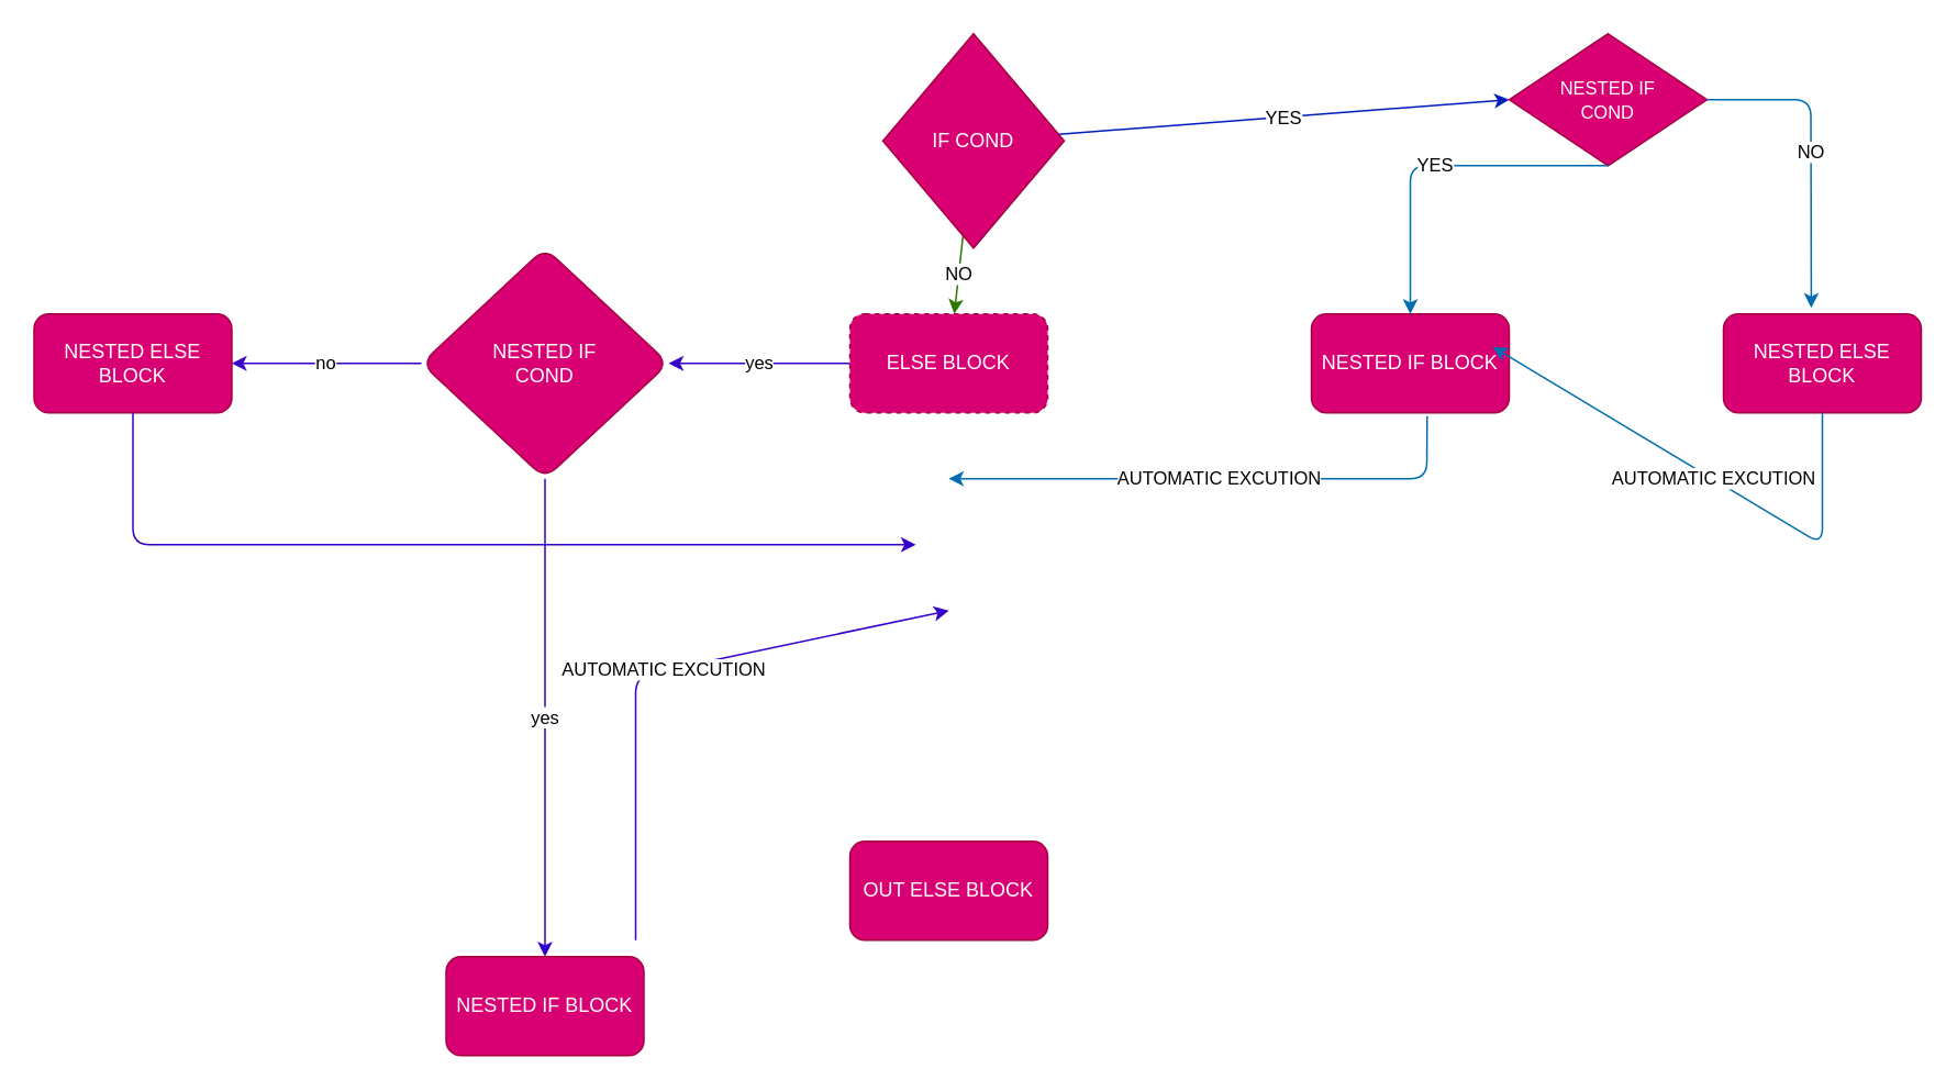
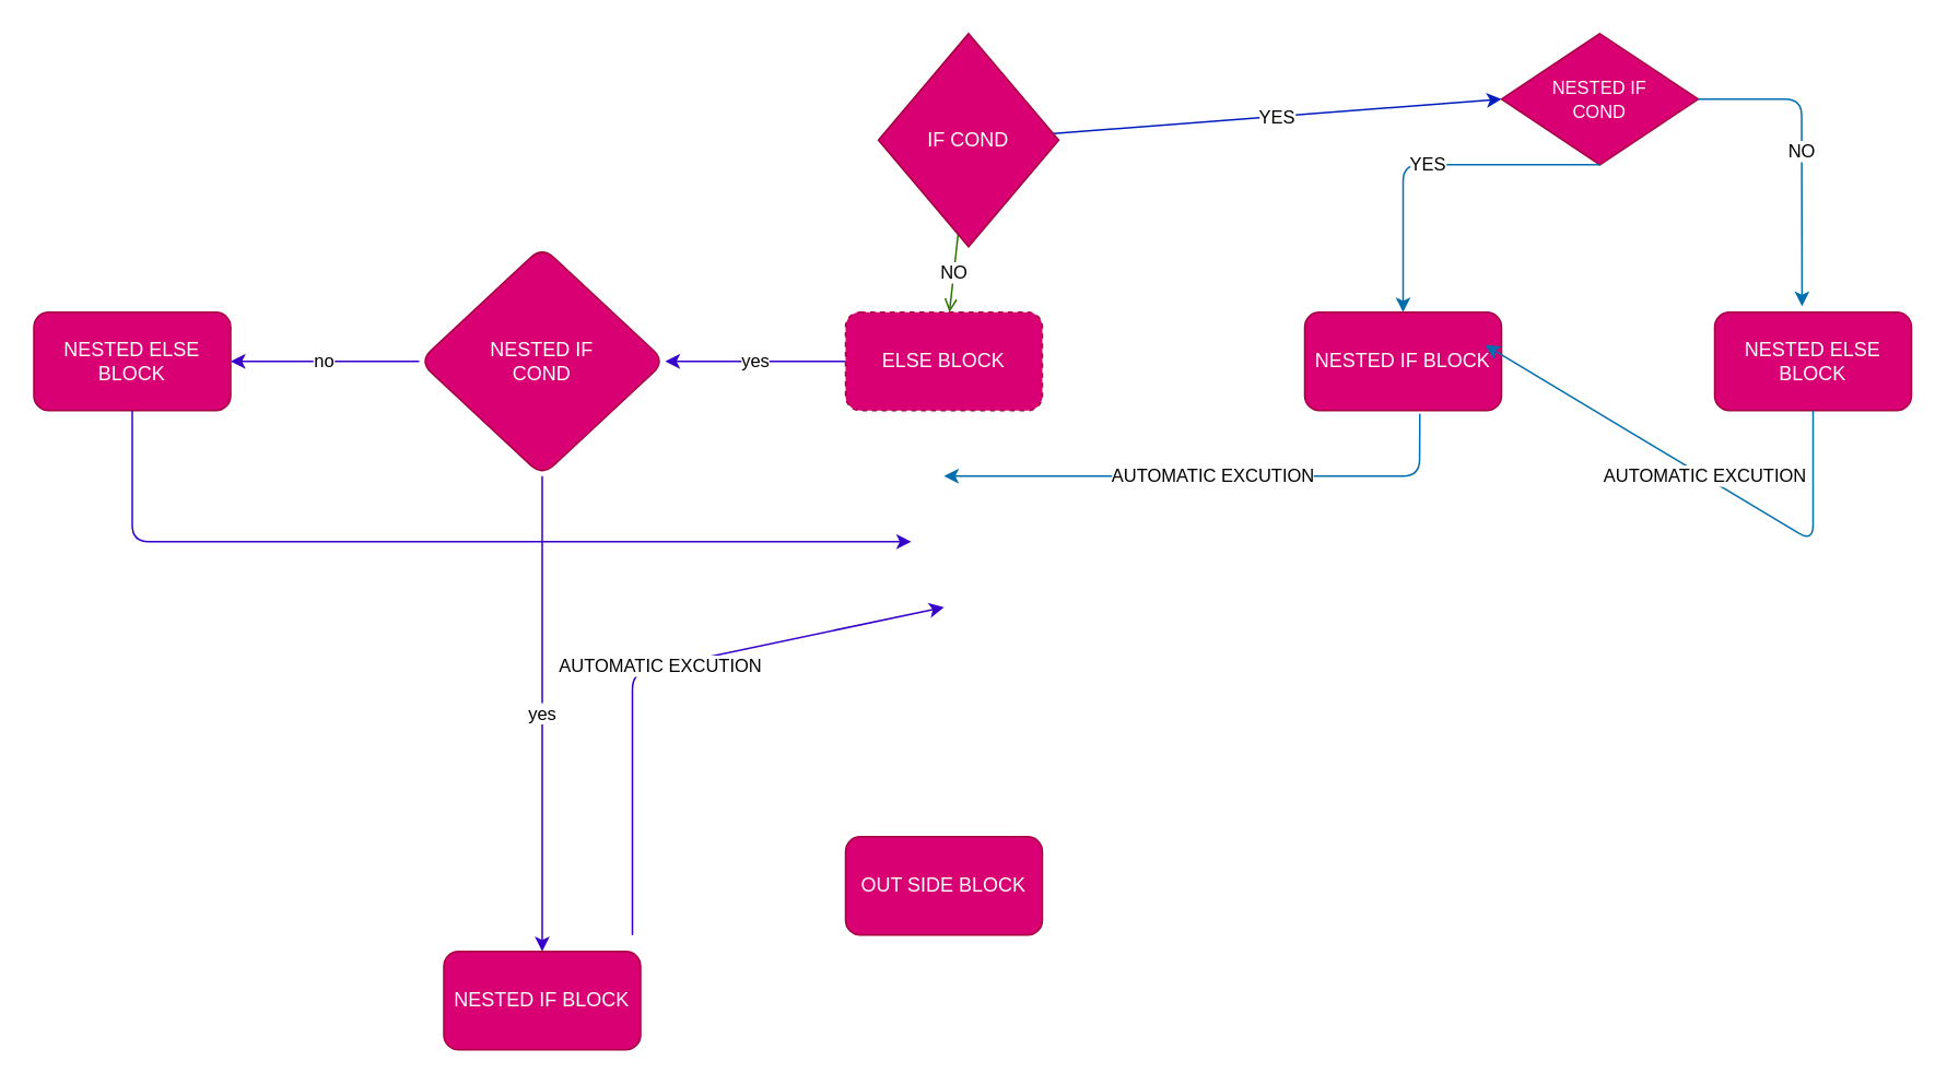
- <mxCell id="3" value="NO" style="edgeStyle=none;html=1;fillColor=#60a917;strokeColor=#2D7600;" parent="1" source="4" target="7" edge="1"><mxGeometry relative="1" as="geometry" /></mxCell>
+ <mxCell id="3" value="NO" style="edgeStyle=none;html=1;fillColor=#60a917;strokeColor=#2D7600;endArrow=open;" parent="1" source="4" target="7" edge="1"><mxGeometry relative="1" as="geometry" /></mxCell>
- <mxCell id="10" value="OUT ELSE BLOCK" style="rounded=1;whiteSpace=wrap;html=1;fillColor=#d80073;fontColor=#ffffff;strokeColor=#A50040;gradientColor=none;" parent="1" vertex="1"><mxGeometry x="515" y="510" width="120" height="60" as="geometry" /></mxCell>
+ <mxCell id="10" value="OUT SIDE BLOCK" style="rounded=1;whiteSpace=wrap;html=1;fillColor=#d80073;fontColor=#ffffff;strokeColor=#A50040;gradientColor=none;" parent="1" vertex="1"><mxGeometry x="515" y="510" width="120" height="60" as="geometry" /></mxCell>
